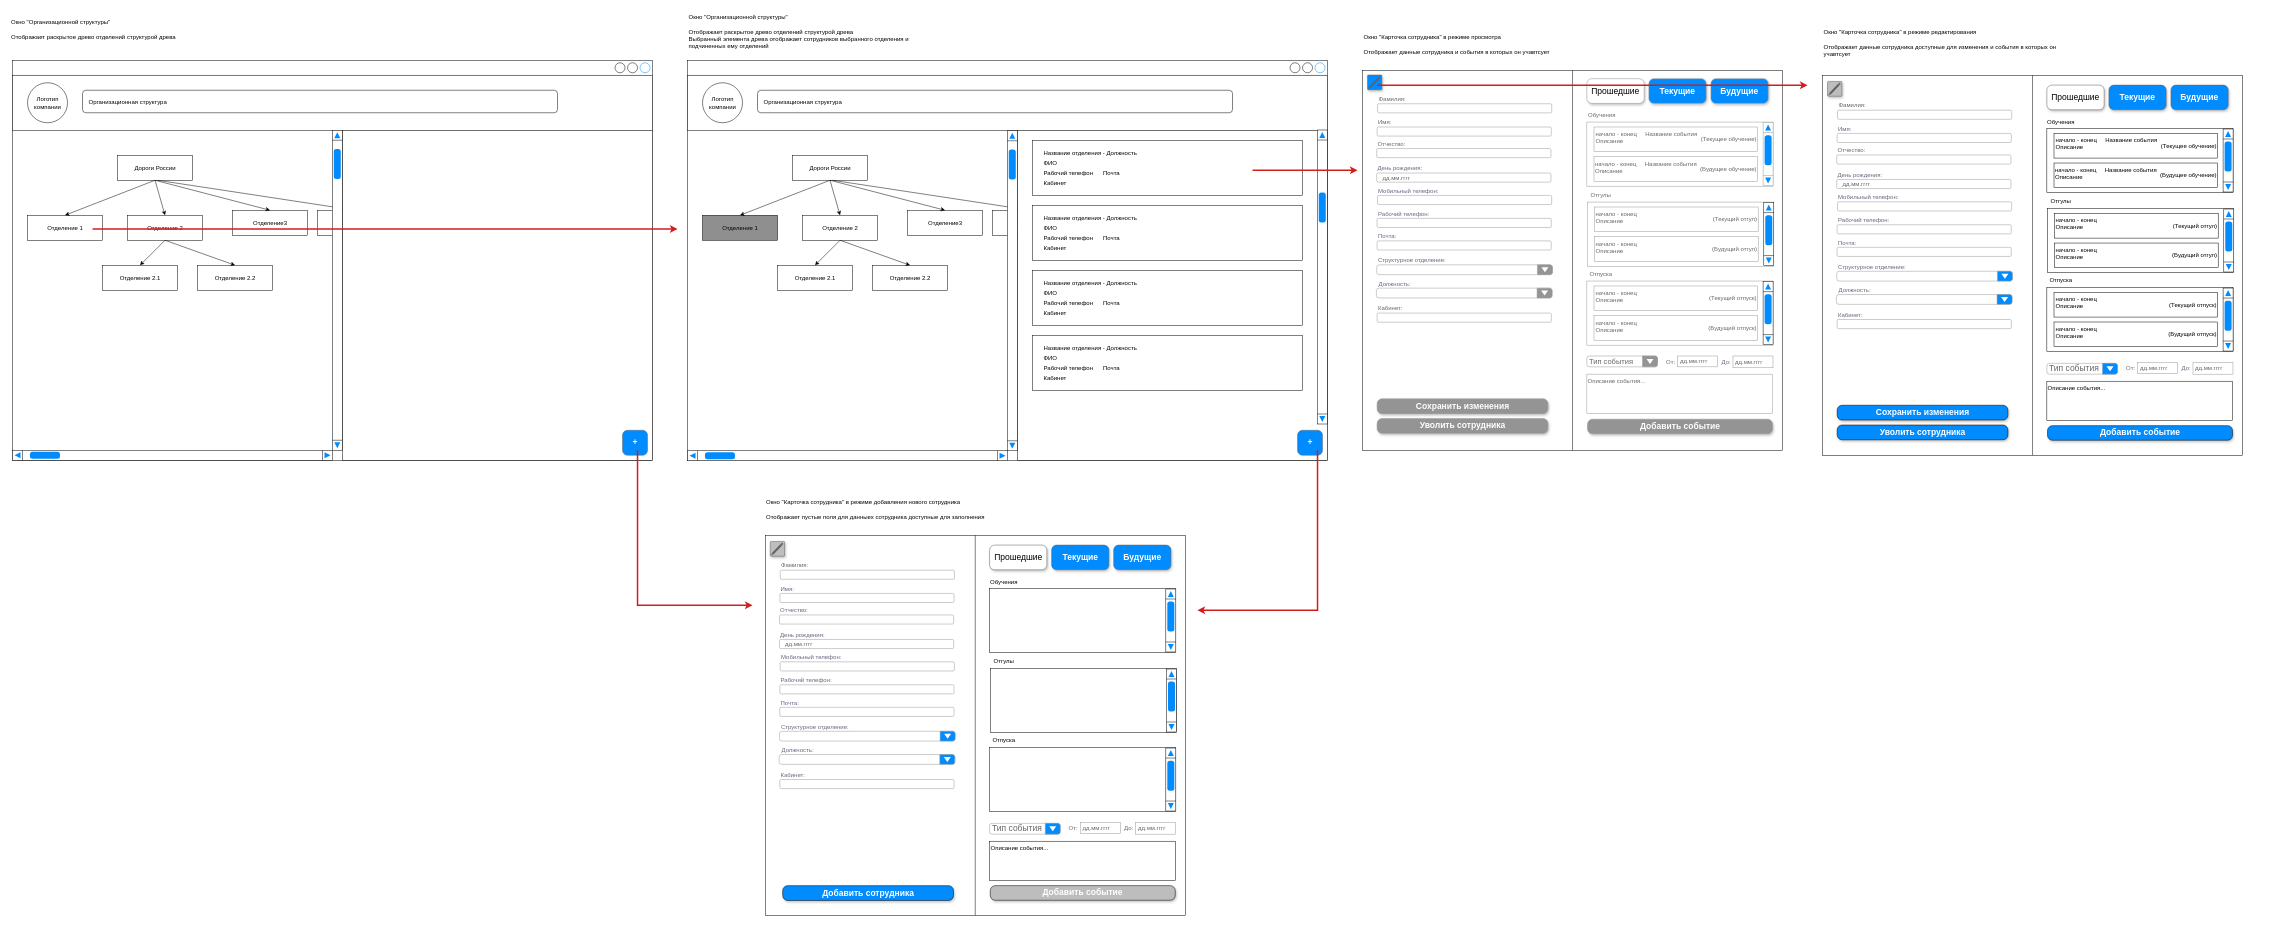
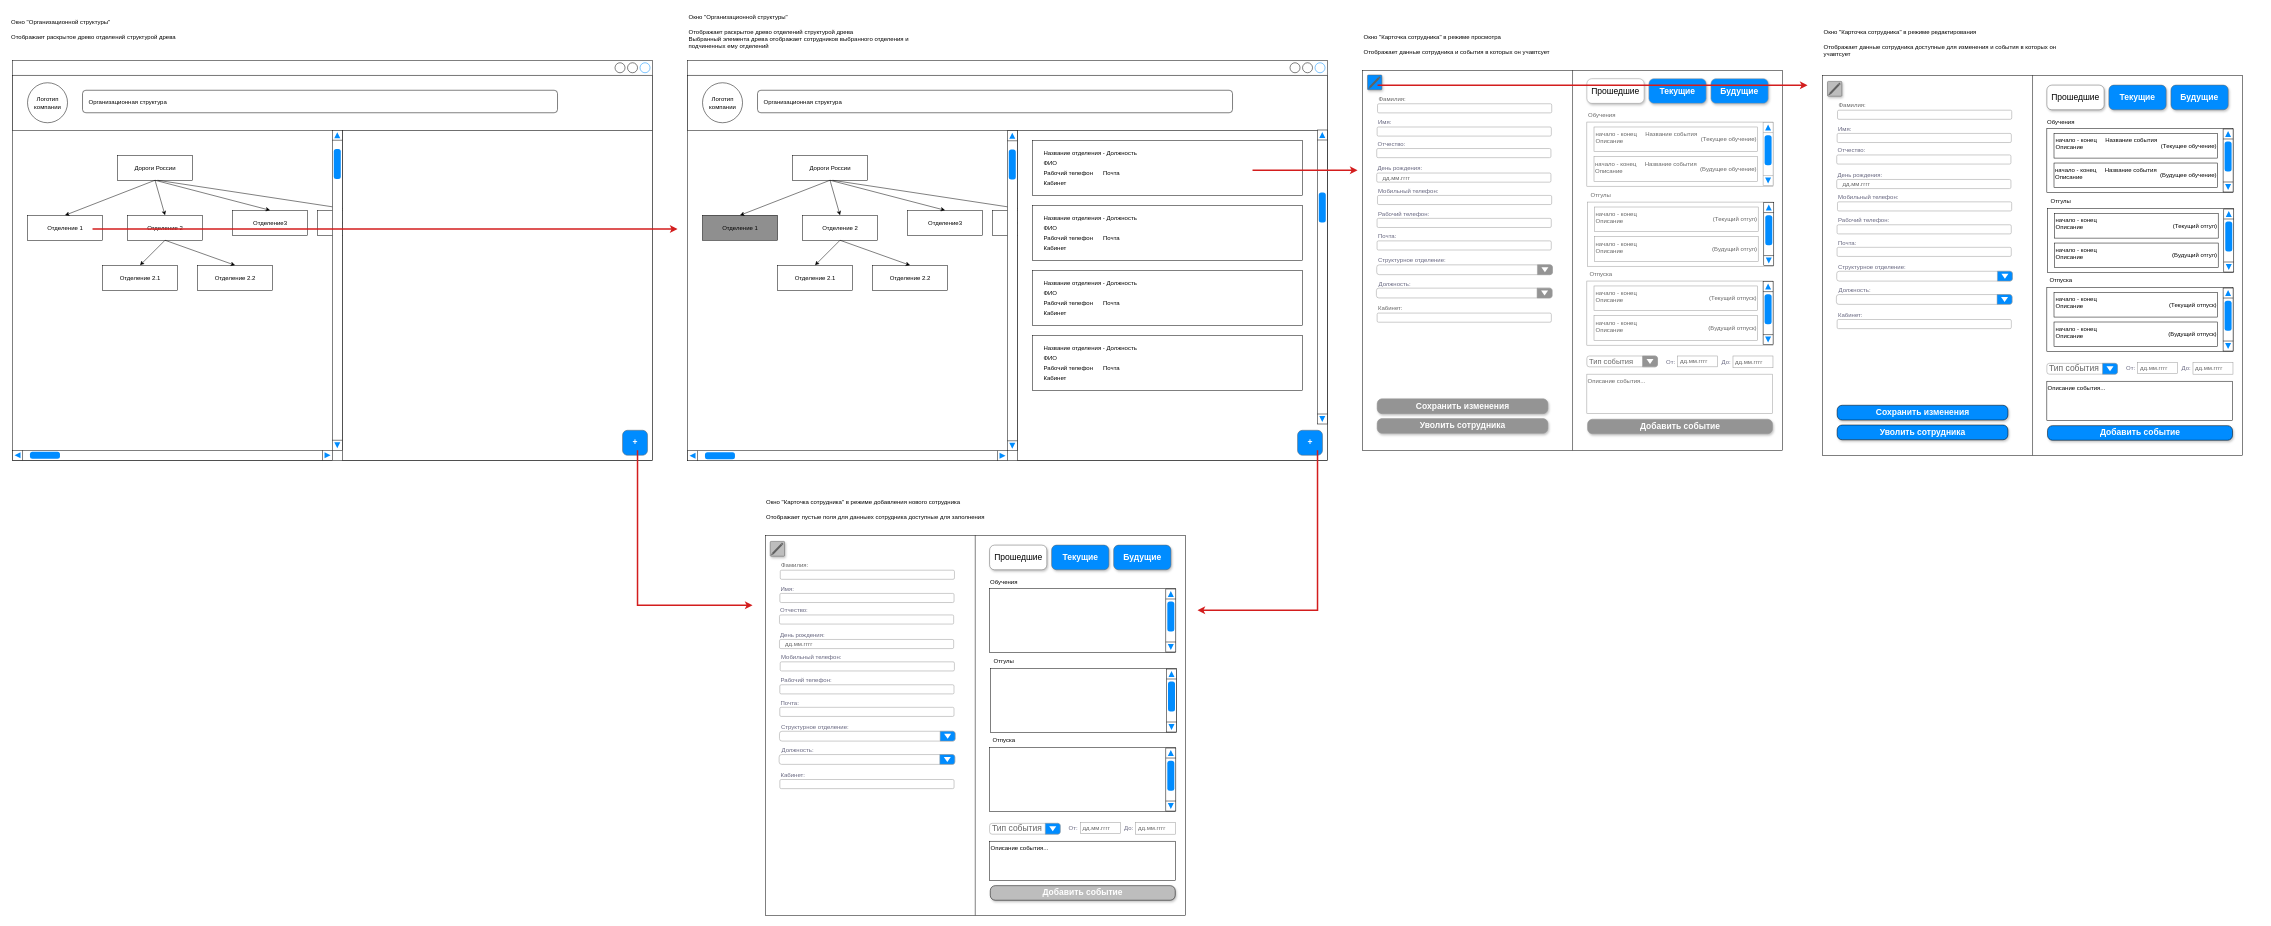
- <mxCell id="206" value="Добавить сотрудника" style="strokeWidth=1;shadow=1;dashed=0;align=center;html=1;shape=mxgraph.mockup.buttons.button;strokeColor=#000000;fontColor=#ffffff;mainText=;buttonStyle=round;fontSize=17;fontStyle=1;fillColor=#008cff;whiteSpace=wrap;movable=1;resizable=1;rotatable=1;deletable=1;editable=1;locked=0;connectable=1;" vertex="1" parent="1"><mxGeometry x="1564.9" y="1770.78" width="341.59" height="29.61" as="geometry" /></mxCell>
